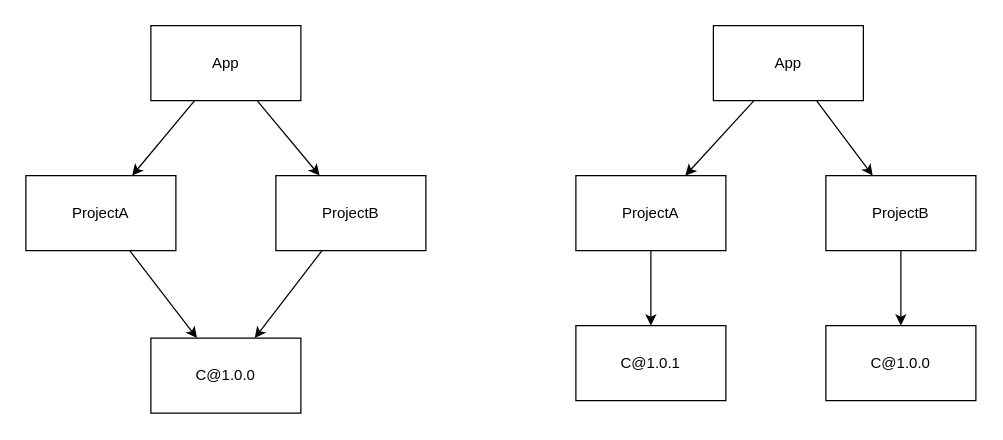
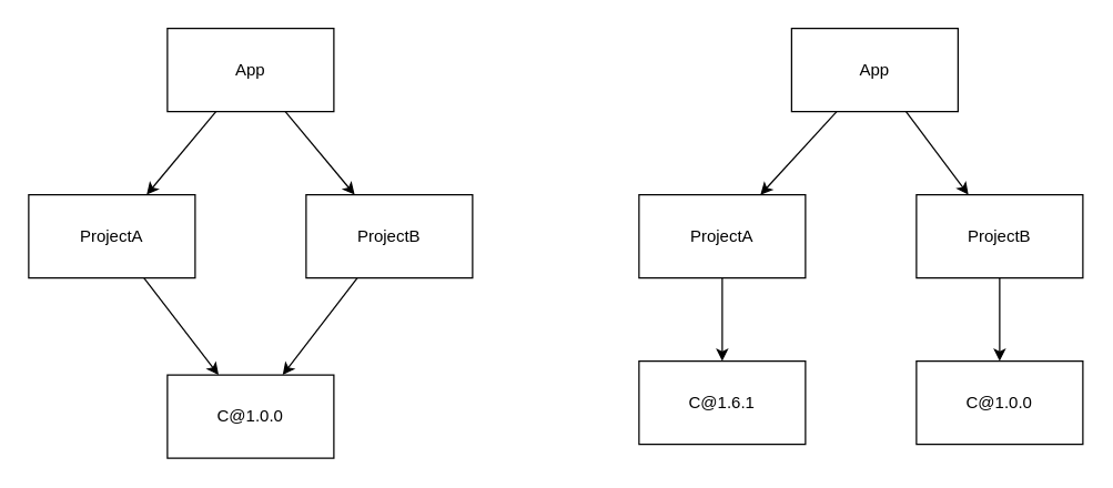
- <mxCell id="8" value="C@1.0.1" style="rounded=0;whiteSpace=wrap;html=1;" vertex="1" parent="1"><mxGeometry x="460" y="260" width="120" height="60" as="geometry" /></mxCell>
+ <mxCell id="8" value="C@1.6.1" style="rounded=0;whiteSpace=wrap;html=1;" vertex="1" parent="1"><mxGeometry x="460" y="260" width="120" height="60" as="geometry" /></mxCell>
